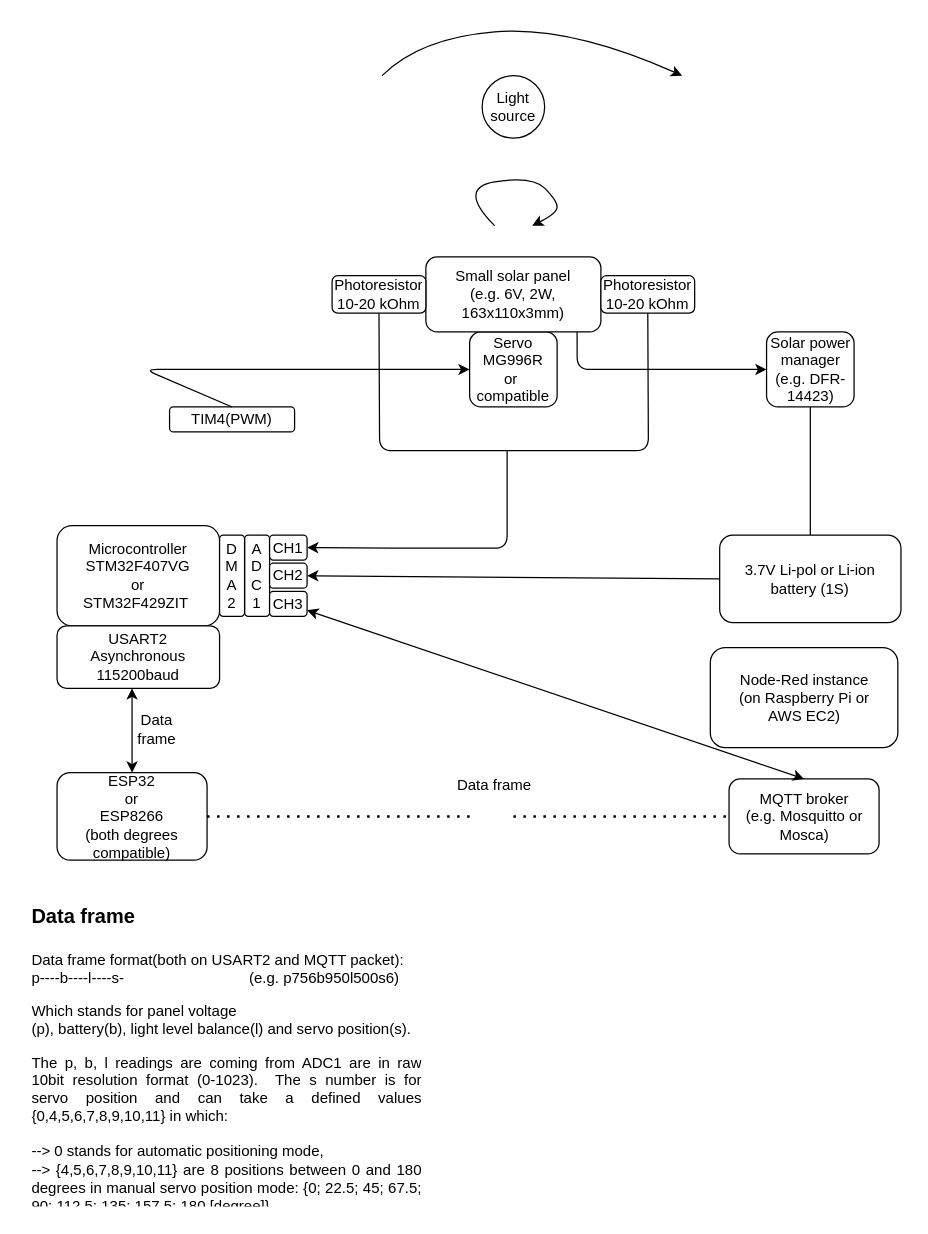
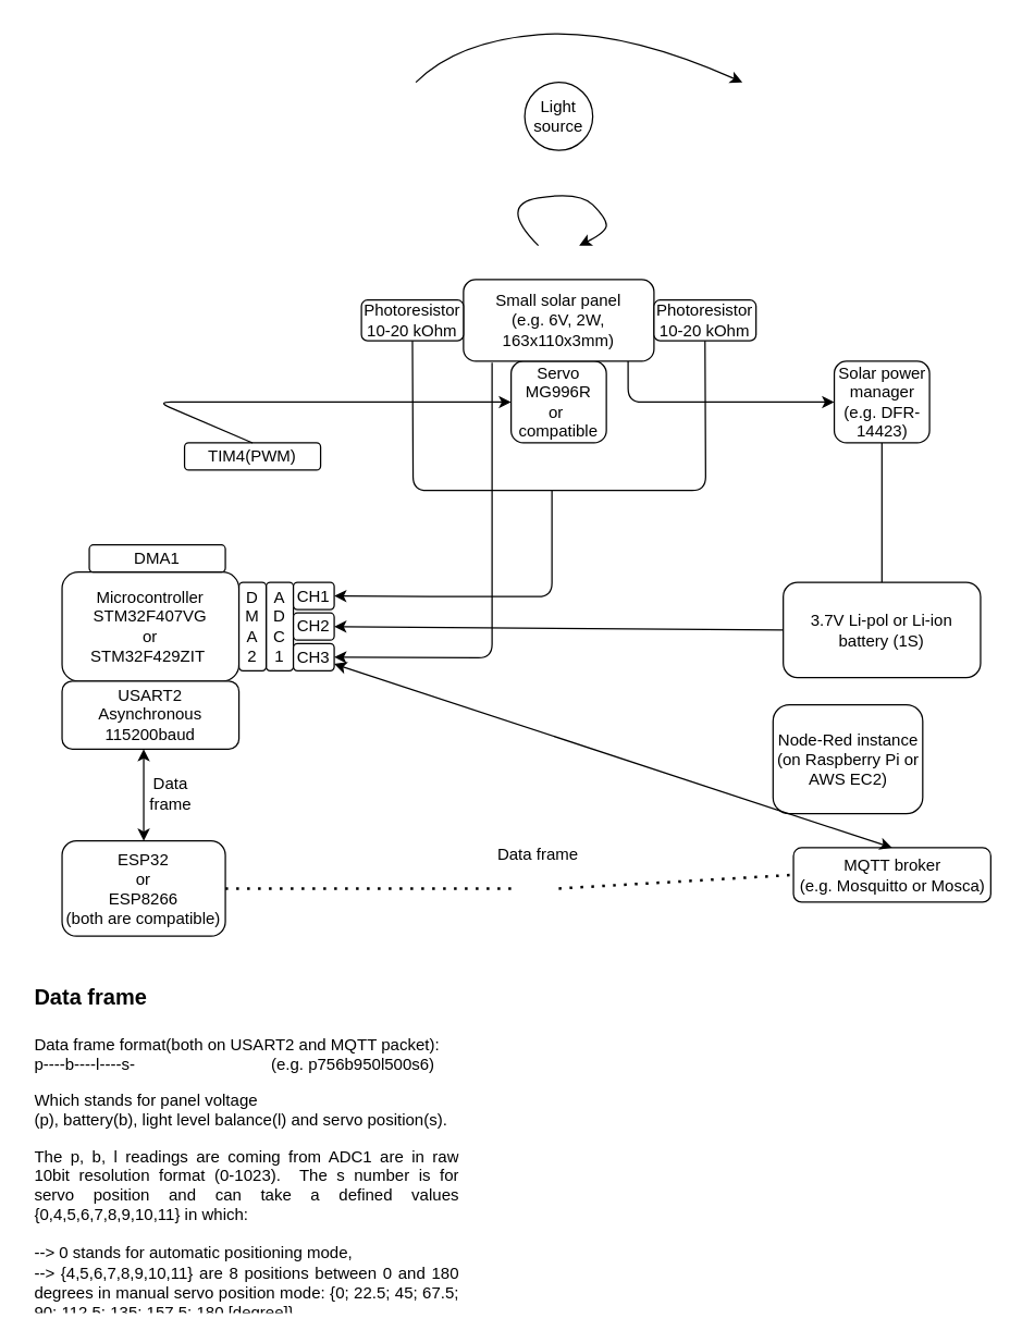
+ <mxCell id="25" value="DMA1" style="rounded=1;whiteSpace=wrap;html=1;" vertex="1" parent="1"><mxGeometry x="65" y="400" width="100" height="20" as="geometry" /></mxCell>
+ <mxCell id="24" value="" style="endArrow=classic;html=1;exitX=0.15;exitY=1.017;exitDx=0;exitDy=0;exitPerimeter=0;entryX=1;entryY=0.5;entryDx=0;entryDy=0;" edge="1" parent="1" source="5" target="15"><mxGeometry width="50" height="50" relative="1" as="geometry"><mxPoint x="385" y="350" as="sourcePoint" /><mxPoint x="435" y="300" as="targetPoint" /><Array as="points"><mxPoint x="361" y="483" /></Array></mxGeometry></mxCell>
- <mxCell id="29" value="Node-Red instance&lt;br&gt;(on Raspberry Pi or&lt;br&gt;AWS EC2)" style="rounded=1;whiteSpace=wrap;html=1;" vertex="1" parent="1"><mxGeometry x="567.5" y="517.5" width="150" height="80" as="geometry" /></mxCell>
+ <mxCell id="29" value="Node-Red instance&lt;br&gt;(on Raspberry Pi or&lt;br&gt;AWS EC2)" style="rounded=1;whiteSpace=wrap;html=1;" vertex="1" parent="1"><mxGeometry x="567.5" y="517.5" width="110" height="80" as="geometry" /></mxCell>
- <mxCell id="30" value="MQTT broker&lt;br&gt;(e.g. Mosquitto or Mosca)" style="rounded=1;whiteSpace=wrap;html=1;" vertex="1" parent="1"><mxGeometry x="582.5" y="622.5" width="120" height="60" as="geometry" /></mxCell>
+ <mxCell id="30" value="MQTT broker&lt;br&gt;(e.g. Mosquitto or Mosca)" style="rounded=1;whiteSpace=wrap;html=1;" vertex="1" parent="1"><mxGeometry x="582.5" y="622.5" width="145" height="40" as="geometry" /></mxCell>
- <mxCell id="28" value="ESP32&lt;br&gt;or&lt;br&gt;ESP8266&lt;br&gt;(both degrees compatible)" style="rounded=1;whiteSpace=wrap;html=1;" vertex="1" parent="1"><mxGeometry x="45" y="617.5" width="120" height="70" as="geometry" /></mxCell>
+ <mxCell id="28" value="ESP32&lt;br&gt;or&lt;br&gt;ESP8266&lt;br&gt;(both are compatible)" style="rounded=1;whiteSpace=wrap;html=1;" vertex="1" parent="1"><mxGeometry x="45" y="617.5" width="120" height="70" as="geometry" /></mxCell>
